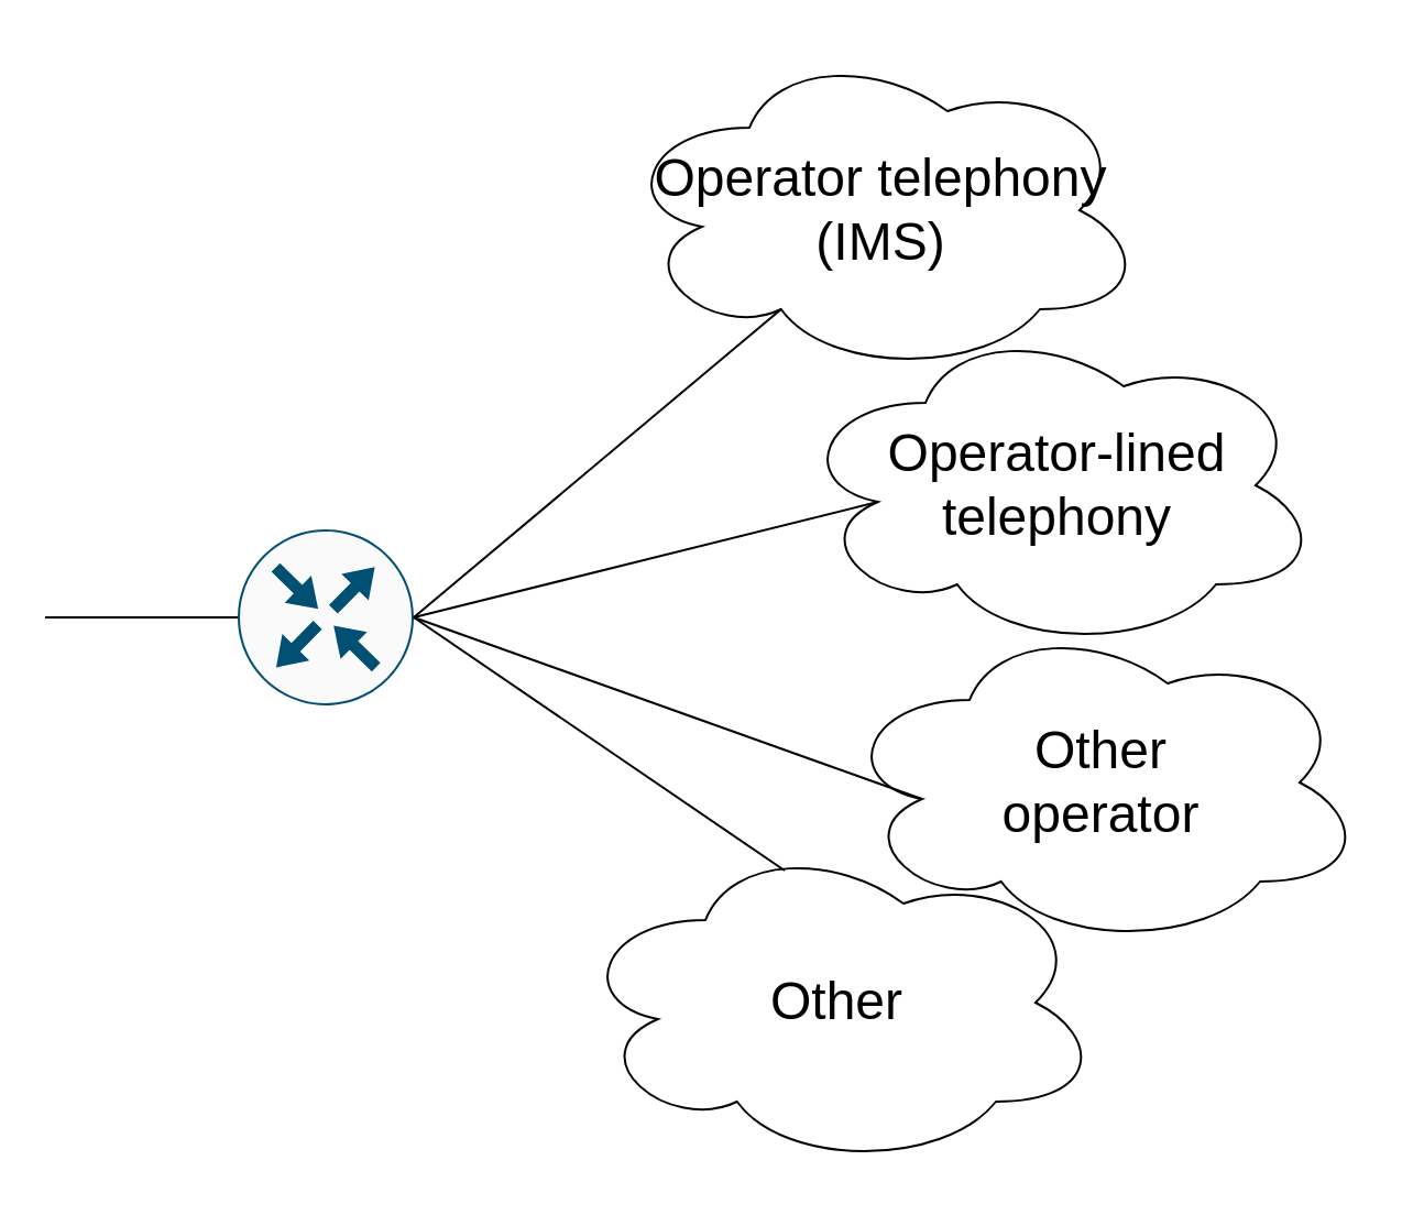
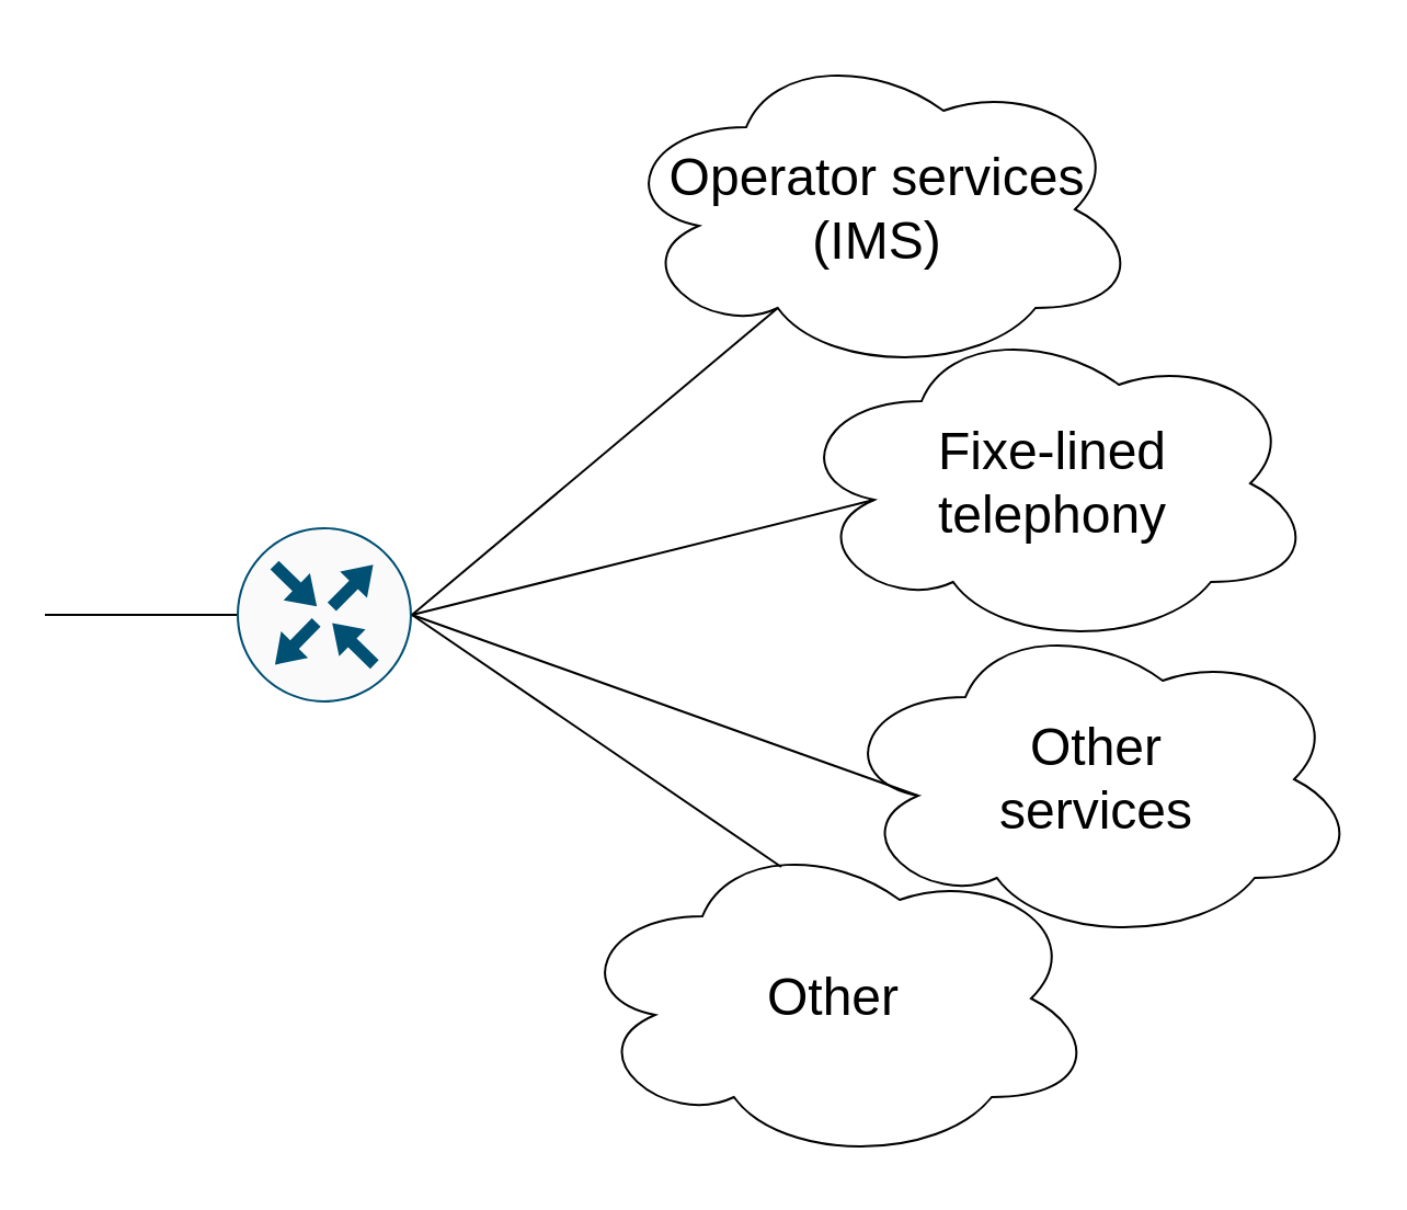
- <mxCell id="7" value="&lt;span style=&quot;font-size: 24px;&quot;&gt;Operator telephony&lt;br&gt;(IMS)&lt;br&gt;&lt;/span&gt;" style="ellipse;shape=cloud;whiteSpace=wrap;html=1;" vertex="1" parent="1"><mxGeometry x="280" y="20" width="240" height="150" as="geometry" /></mxCell>
+ <mxCell id="7" value="&lt;span style=&quot;font-size: 24px;&quot;&gt;Operator services&lt;br&gt;(IMS)&lt;br&gt;&lt;/span&gt;" style="ellipse;shape=cloud;whiteSpace=wrap;html=1;" vertex="1" parent="1"><mxGeometry x="280" y="20" width="240" height="150" as="geometry" /></mxCell>
- <mxCell id="6" value="&lt;span style=&quot;font-size: 24px;&quot;&gt;Operator-lined&lt;br&gt;telephony&lt;/span&gt;" style="ellipse;shape=cloud;whiteSpace=wrap;html=1;" vertex="1" parent="1"><mxGeometry x="360" y="145" width="240" height="150" as="geometry" /></mxCell>
+ <mxCell id="6" value="&lt;span style=&quot;font-size: 24px;&quot;&gt;Fixe-lined&lt;br&gt;telephony&lt;/span&gt;" style="ellipse;shape=cloud;whiteSpace=wrap;html=1;" vertex="1" parent="1"><mxGeometry x="360" y="145" width="240" height="150" as="geometry" /></mxCell>
- <mxCell id="5" value="&lt;span style=&quot;font-size: 24px;&quot;&gt;Other&lt;br&gt;operator&lt;/span&gt;" style="ellipse;shape=cloud;whiteSpace=wrap;html=1;" vertex="1" parent="1"><mxGeometry x="380" y="280" width="240" height="150" as="geometry" /></mxCell>
+ <mxCell id="5" value="&lt;span style=&quot;font-size: 24px;&quot;&gt;Other&lt;br&gt;services&lt;/span&gt;" style="ellipse;shape=cloud;whiteSpace=wrap;html=1;" vertex="1" parent="1"><mxGeometry x="380" y="280" width="240" height="150" as="geometry" /></mxCell>
